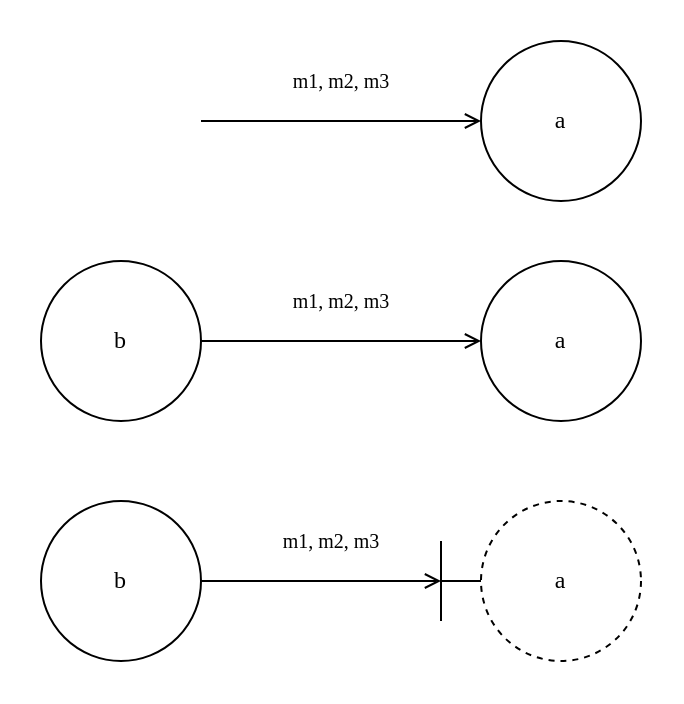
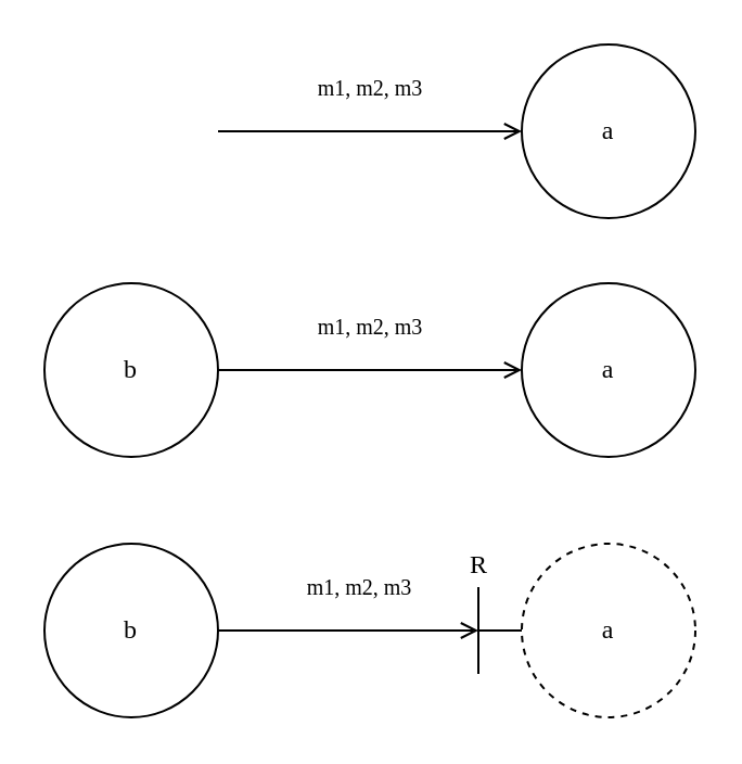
+ <mxCell id="3" value="R" style="text;html=1;align=center;verticalAlign=middle;resizable=0;points=[];autosize=1;strokeColor=none;fillColor=none;fontFamily=ComicMono;fontSource=https%3A%2F%2Fdtinth.github.io%2Fcomic-mono-font%2FComicMono.ttf;" vertex="1" parent="1"><mxGeometry x="210" y="250" width="20" height="20" as="geometry" /></mxCell>
